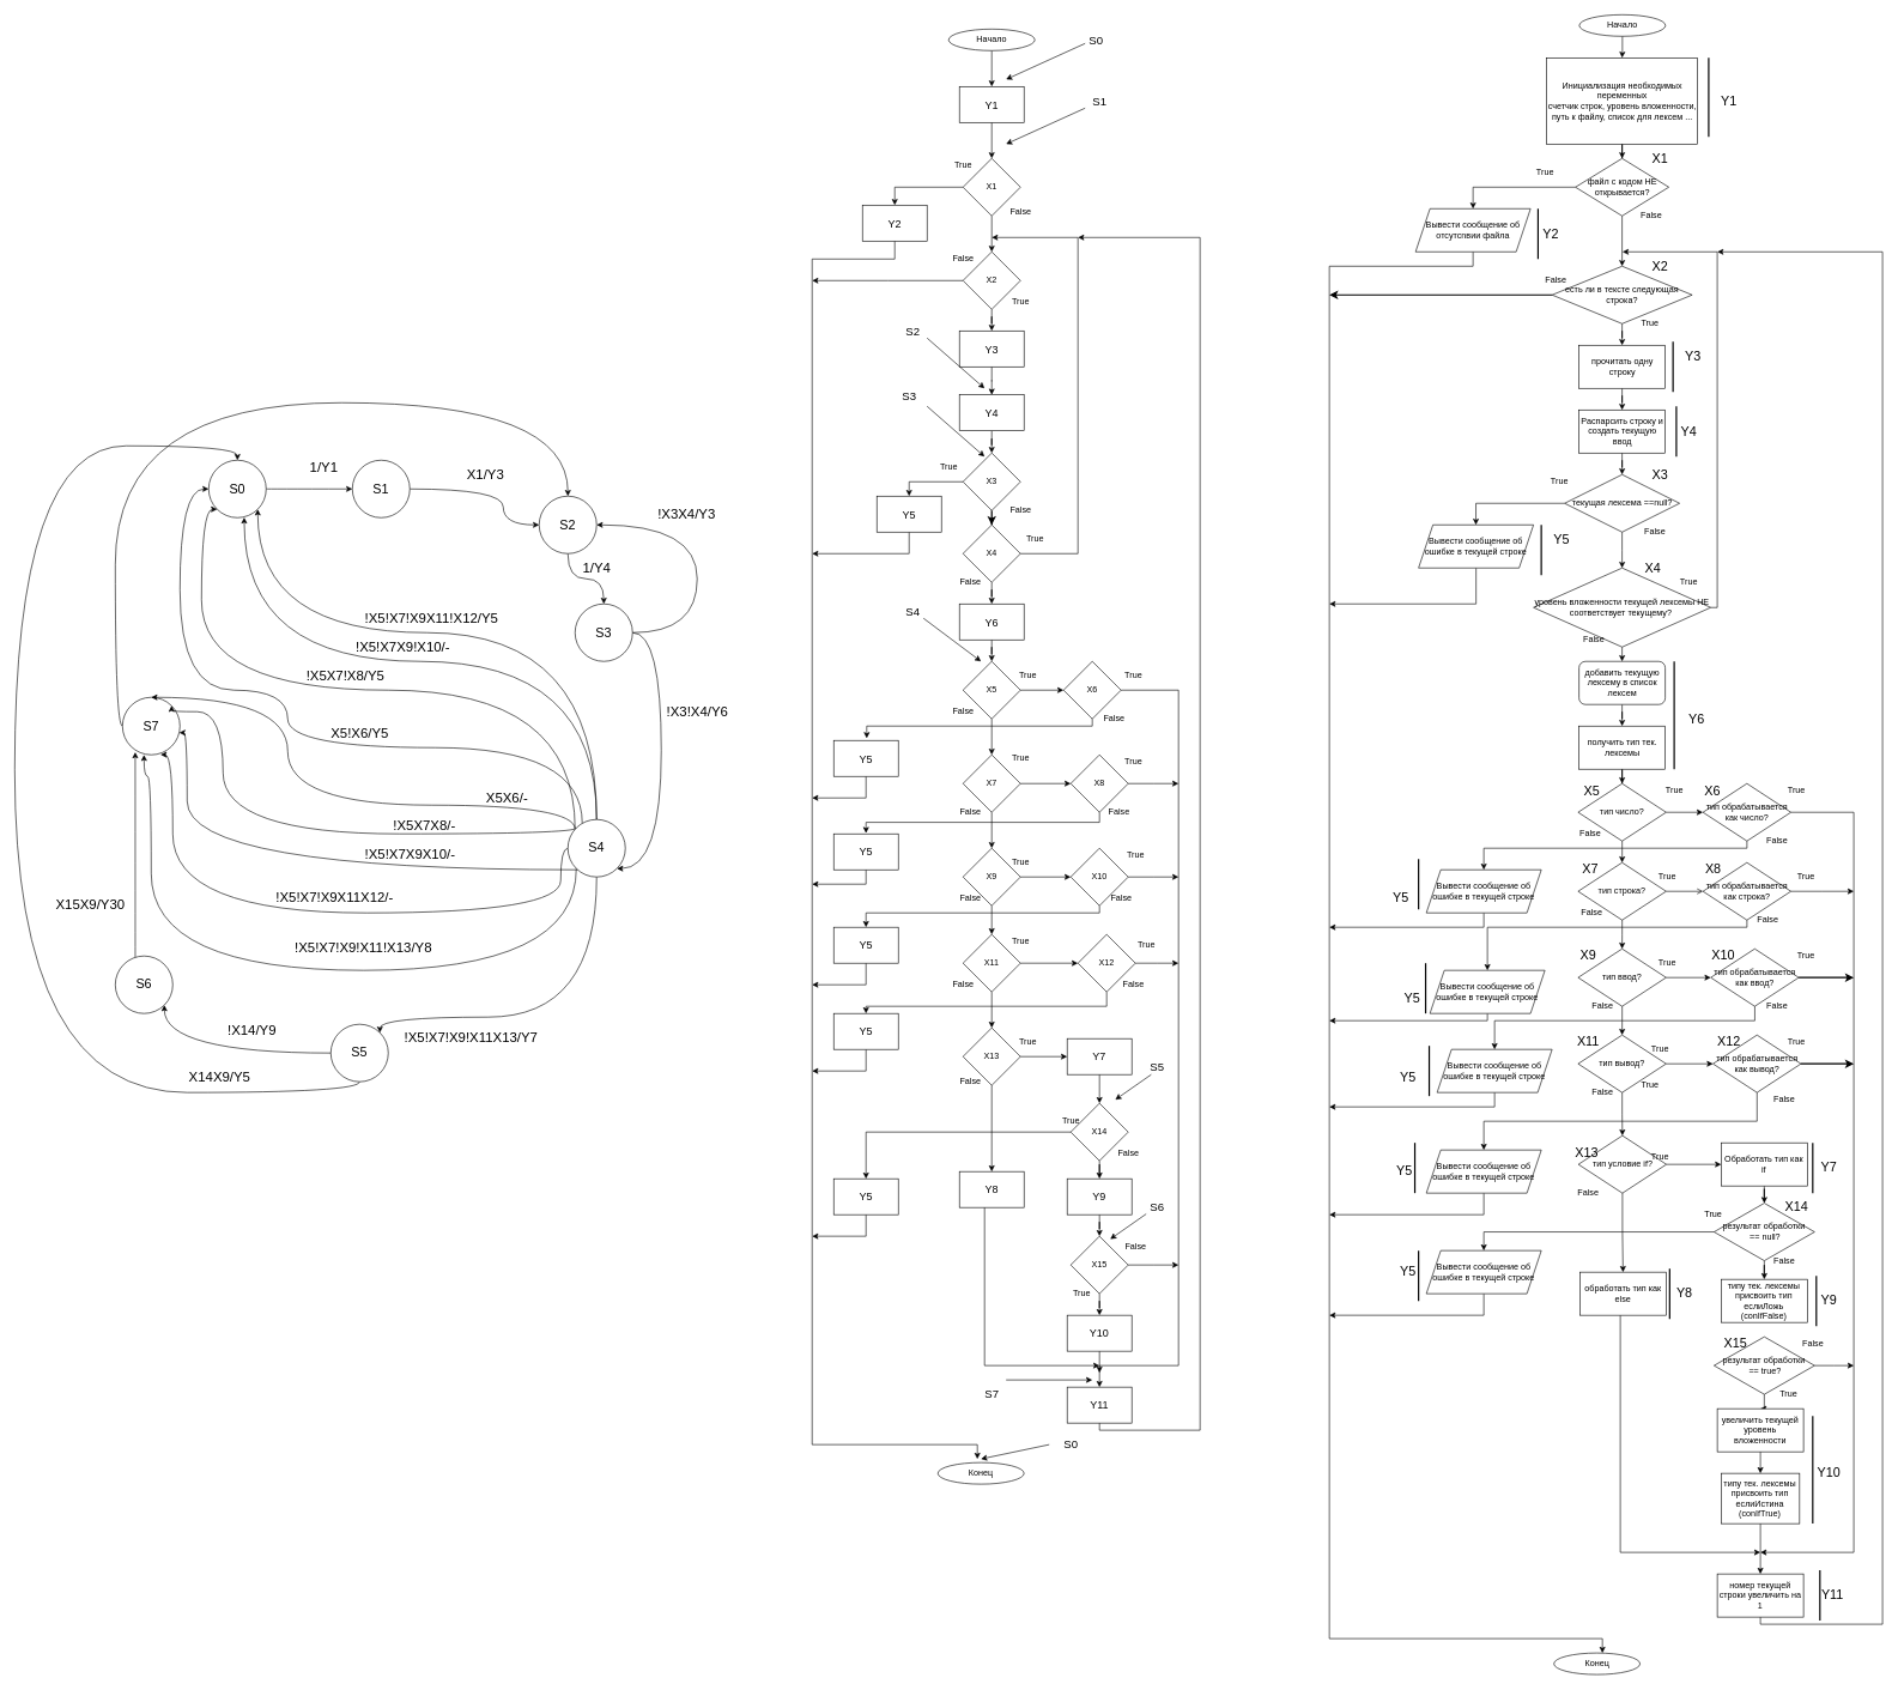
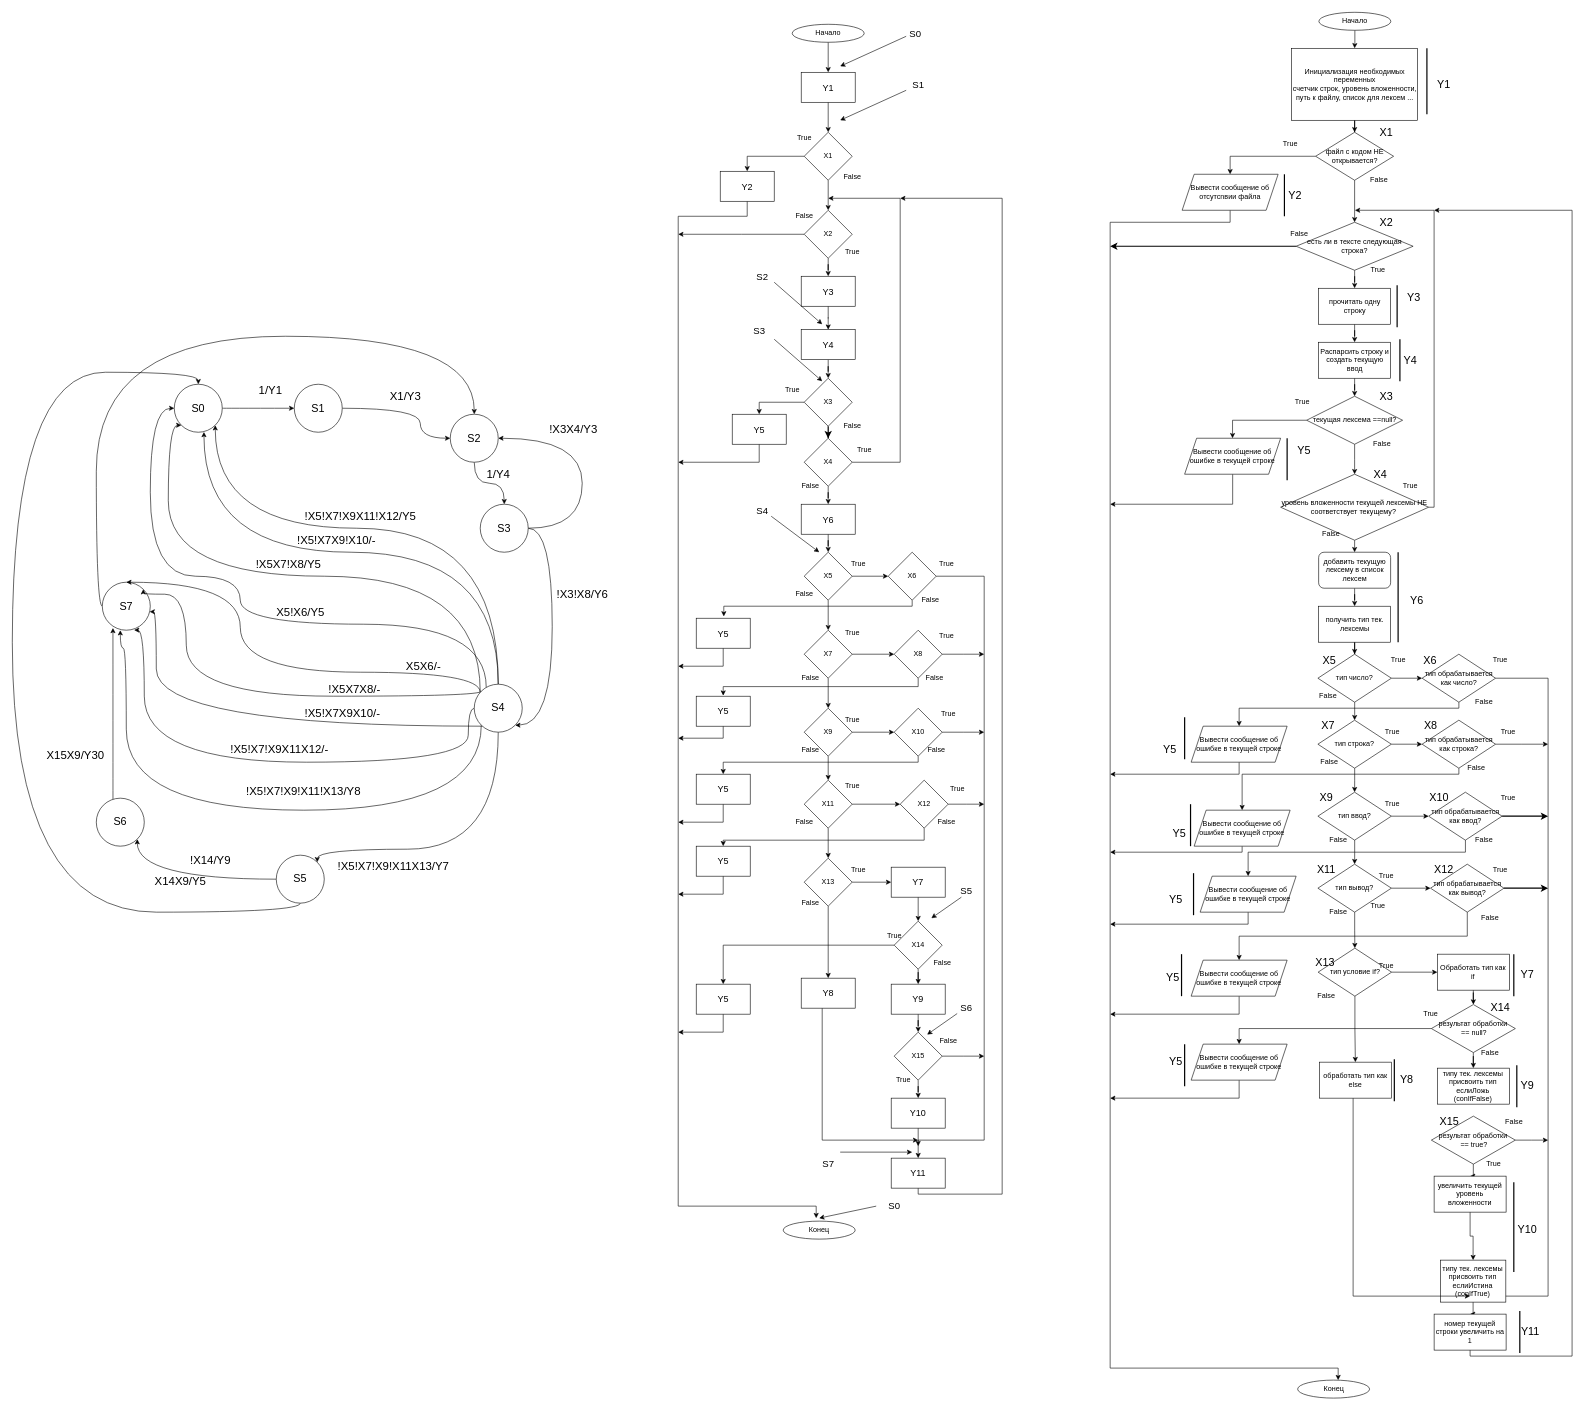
- <mxCell id="321" value="&lt;font style=&quot;font-size: 19px&quot;&gt;!X3!X4/Y6&lt;/font&gt;" style="text;html=1;align=center;verticalAlign=middle;resizable=0;points=[];autosize=1;" vertex="1" parent="1"><mxGeometry x="920" y="980" width="100" height="20" as="geometry" /></mxCell>
+ <mxCell id="321" value="&lt;font style=&quot;font-size: 19px&quot;&gt;!X3!X8/Y6&lt;/font&gt;" style="text;html=1;align=center;verticalAlign=middle;resizable=0;points=[];autosize=1;" vertex="1" parent="1"><mxGeometry x="920" y="980" width="100" height="20" as="geometry" /></mxCell>
- <mxCell id="45" style="edgeStyle=orthogonalEdgeStyle;rounded=0;orthogonalLoop=1;jettySize=auto;html=1;entryX=0;entryY=0.5;entryDx=0;entryDy=0;endArrow=open;" edge="1" parent="1" source="46" target="62"><mxGeometry relative="1" as="geometry" /></mxCell>
+ <mxCell id="45" style="edgeStyle=orthogonalEdgeStyle;rounded=0;orthogonalLoop=1;jettySize=auto;html=1;entryX=0;entryY=0.5;entryDx=0;entryDy=0;" edge="1" parent="1" source="46" target="62"><mxGeometry relative="1" as="geometry" /></mxCell>
- <mxCell id="335" value="&lt;font style=&quot;font-size: 19px&quot;&gt;X14X9/Y5&lt;/font&gt;" style="text;html=1;align=center;verticalAlign=middle;resizable=0;points=[];autosize=1;" vertex="1" parent="1"><mxGeometry x="255" y="1490" width="100" height="20" as="geometry" /></mxCell>
+ <mxCell id="335" value="&lt;font style=&quot;font-size: 19px&quot;&gt;X14X9/Y5&lt;/font&gt;" style="text;html=1;align=center;verticalAlign=middle;resizable=0;points=[];autosize=1;" vertex="1" parent="1"><mxGeometry x="250" y="1460" width="100" height="20" as="geometry" /></mxCell>
- <mxCell id="87" value="типу тек. лексемы присвоить тип еслиИстина&lt;br&gt;(conIfTrue)" style="whiteSpace=wrap;html=1;" vertex="1" parent="1"><mxGeometry x="2395.43" y="2050" width="109.14" height="70" as="geometry" /></mxCell>
+ <mxCell id="87" value="типу тек. лексемы присвоить тип еслиИстина&lt;br&gt;(conIfTrue)" style="whiteSpace=wrap;html=1;" vertex="1" parent="1"><mxGeometry x="2400.43" y="2100" width="109.14" height="70" as="geometry" /></mxCell>
